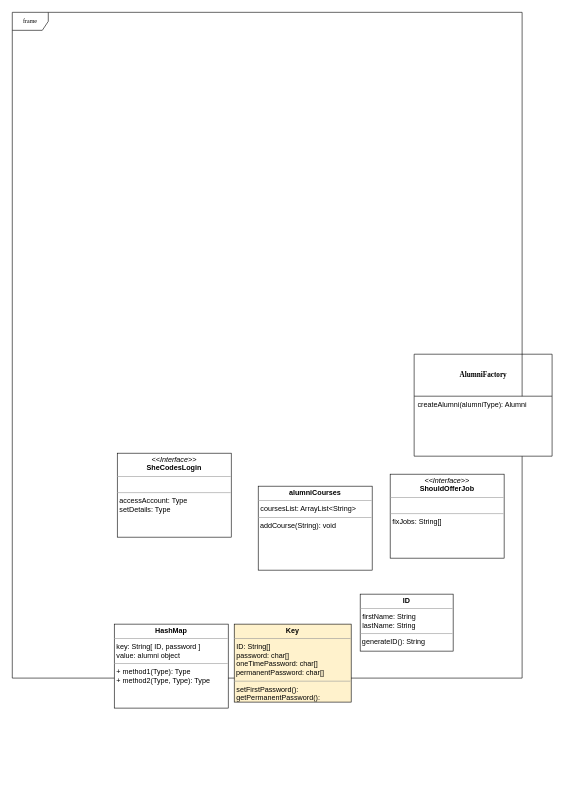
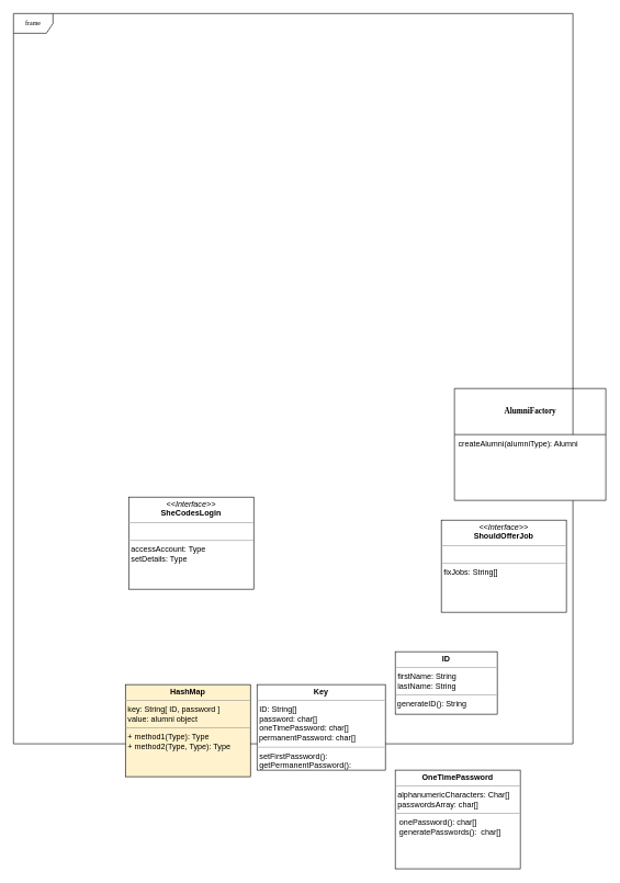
- <mxCell id="11" value="&lt;p style=&quot;margin: 0px ; margin-top: 4px ; text-align: center&quot;&gt;&lt;i&gt;&amp;lt;&amp;lt;Interface&amp;gt;&amp;gt;&lt;/i&gt;&lt;br&gt;&lt;b&gt;ShouldOfferJob&lt;/b&gt;&lt;/p&gt;&lt;hr size=&quot;1&quot;&gt;&lt;p style=&quot;margin: 0px ; margin-left: 4px&quot;&gt;&lt;br&gt;&lt;/p&gt;&lt;hr size=&quot;1&quot;&gt;&lt;p style=&quot;margin: 0px 0px 0px 4px&quot;&gt;fixJobs: String[]&lt;br&gt;&lt;br&gt;&lt;/p&gt;&lt;p style=&quot;margin: 0px 0px 0px 4px&quot;&gt;&lt;br&gt;&lt;/p&gt;" style="verticalAlign=top;align=left;overflow=fill;fontSize=12;fontFamily=Helvetica;html=1;rounded=0;shadow=0;comic=0;labelBackgroundColor=none;strokeWidth=1" parent="1" vertex="1"><mxGeometry x="650" y="790" width="190" height="140" as="geometry" /></mxCell>
+ <mxCell id="11" value="&lt;p style=&quot;margin: 0px ; margin-top: 4px ; text-align: center&quot;&gt;&lt;i&gt;&amp;lt;&amp;lt;Interface&amp;gt;&amp;gt;&lt;/i&gt;&lt;br&gt;&lt;b&gt;ShouldOfferJob&lt;/b&gt;&lt;/p&gt;&lt;hr size=&quot;1&quot;&gt;&lt;p style=&quot;margin: 0px ; margin-left: 4px&quot;&gt;&lt;br&gt;&lt;/p&gt;&lt;hr size=&quot;1&quot;&gt;&lt;p style=&quot;margin: 0px 0px 0px 4px&quot;&gt;fixJobs: String[]&lt;br&gt;&lt;br&gt;&lt;/p&gt;&lt;p style=&quot;margin: 0px 0px 0px 4px&quot;&gt;&lt;br&gt;&lt;/p&gt;" style="verticalAlign=top;align=left;overflow=fill;fontSize=12;fontFamily=Helvetica;html=1;rounded=0;shadow=0;comic=0;labelBackgroundColor=none;strokeWidth=1" parent="1" vertex="1"><mxGeometry x="670" y="790" width="190" height="140" as="geometry" /></mxCell>
- <mxCell id="9" value="&lt;p style=&quot;margin: 0px ; margin-top: 4px ; text-align: center&quot;&gt;&lt;b&gt;alumniCourses&lt;/b&gt;&lt;/p&gt;&lt;hr size=&quot;1&quot;&gt;&lt;p style=&quot;margin: 0px ; margin-left: 4px&quot;&gt;coursesList: ArrayList&amp;lt;String&amp;gt;&lt;/p&gt;&lt;hr size=&quot;1&quot;&gt;&amp;nbsp;addCourse(String)&lt;span&gt;: void&lt;/span&gt;&lt;br&gt;&lt;p style=&quot;margin: 0px ; margin-left: 4px&quot;&gt;&lt;br&gt;&lt;/p&gt;" style="verticalAlign=top;align=left;overflow=fill;fontSize=12;fontFamily=Helvetica;html=1;rounded=0;shadow=0;comic=0;labelBackgroundColor=none;strokeWidth=1" parent="1" vertex="1"><mxGeometry x="430" y="810" width="190" height="140" as="geometry" /></mxCell>
- <mxCell id="8" value="&lt;p style=&quot;margin: 0px ; margin-top: 4px ; text-align: center&quot;&gt;&lt;b&gt;Key&lt;/b&gt;&lt;/p&gt;&lt;hr size=&quot;1&quot;&gt;&lt;p style=&quot;margin: 0px ; margin-left: 4px&quot;&gt;ID: String[]&lt;br&gt;password: char[]&lt;/p&gt;&lt;p style=&quot;margin: 0px ; margin-left: 4px&quot;&gt;oneTimePassword: char[]&amp;nbsp;&lt;/p&gt;&lt;span&gt;&amp;nbsp;permanentPassword: char[]&amp;nbsp;&lt;/span&gt;&lt;span style=&quot;text-align: center&quot;&gt;&lt;br&gt;&lt;/span&gt;&lt;hr size=&quot;1&quot;&gt;&lt;p style=&quot;margin: 0px ; margin-left: 4px&quot;&gt;setFirstPassword():&amp;nbsp;&lt;/p&gt;&lt;p style=&quot;margin: 0px ; margin-left: 4px&quot;&gt;getPermanentPassword():&amp;nbsp;&amp;nbsp;&lt;br&gt;&lt;br&gt;&lt;/p&gt;" style="verticalAlign=top;align=left;overflow=fill;fontSize=12;fontFamily=Helvetica;html=1;rounded=0;shadow=0;comic=0;labelBackgroundColor=none;strokeWidth=1;fillColor=#fff2cc;" parent="1" vertex="1"><mxGeometry x="390" y="1040" width="195" height="130" as="geometry" /></mxCell>
+ <mxCell id="8" value="&lt;p style=&quot;margin: 0px ; margin-top: 4px ; text-align: center&quot;&gt;&lt;b&gt;Key&lt;/b&gt;&lt;/p&gt;&lt;hr size=&quot;1&quot;&gt;&lt;p style=&quot;margin: 0px ; margin-left: 4px&quot;&gt;ID: String[]&lt;br&gt;password: char[]&lt;/p&gt;&lt;p style=&quot;margin: 0px ; margin-left: 4px&quot;&gt;oneTimePassword: char[]&amp;nbsp;&lt;/p&gt;&lt;span&gt;&amp;nbsp;permanentPassword: char[]&amp;nbsp;&lt;/span&gt;&lt;span style=&quot;text-align: center&quot;&gt;&lt;br&gt;&lt;/span&gt;&lt;hr size=&quot;1&quot;&gt;&lt;p style=&quot;margin: 0px ; margin-left: 4px&quot;&gt;setFirstPassword():&amp;nbsp;&lt;/p&gt;&lt;p style=&quot;margin: 0px ; margin-left: 4px&quot;&gt;getPermanentPassword():&amp;nbsp;&amp;nbsp;&lt;br&gt;&lt;br&gt;&lt;/p&gt;" style="verticalAlign=top;align=left;overflow=fill;fontSize=12;fontFamily=Helvetica;html=1;rounded=0;shadow=0;comic=0;labelBackgroundColor=none;strokeWidth=1" parent="1" vertex="1"><mxGeometry x="390" y="1040" width="195" height="130" as="geometry" /></mxCell>
- <mxCell id="7" value="&lt;p style=&quot;margin: 0px ; margin-top: 4px ; text-align: center&quot;&gt;&lt;b&gt;HashMap&lt;/b&gt;&lt;/p&gt;&lt;hr size=&quot;1&quot;&gt;&lt;p style=&quot;margin: 0px ; margin-left: 4px&quot;&gt;key: String[ ID, password ]&lt;br&gt;value: alumni object&lt;/p&gt;&lt;hr size=&quot;1&quot;&gt;&lt;p style=&quot;margin: 0px ; margin-left: 4px&quot;&gt;+ method1(Type): Type&lt;br&gt;+ method2(Type, Type): Type&lt;/p&gt;" style="verticalAlign=top;align=left;overflow=fill;fontSize=12;fontFamily=Helvetica;html=1;rounded=0;shadow=0;comic=0;labelBackgroundColor=none;strokeWidth=1" parent="1" vertex="1"><mxGeometry x="190" y="1040" width="190" height="140" as="geometry" /></mxCell>
+ <mxCell id="7" value="&lt;p style=&quot;margin: 0px ; margin-top: 4px ; text-align: center&quot;&gt;&lt;b&gt;HashMap&lt;/b&gt;&lt;/p&gt;&lt;hr size=&quot;1&quot;&gt;&lt;p style=&quot;margin: 0px ; margin-left: 4px&quot;&gt;key: String[ ID, password ]&lt;br&gt;value: alumni object&lt;/p&gt;&lt;hr size=&quot;1&quot;&gt;&lt;p style=&quot;margin: 0px ; margin-left: 4px&quot;&gt;+ method1(Type): Type&lt;br&gt;+ method2(Type, Type): Type&lt;/p&gt;" style="verticalAlign=top;align=left;overflow=fill;fontSize=12;fontFamily=Helvetica;html=1;rounded=0;shadow=0;comic=0;labelBackgroundColor=none;strokeWidth=1;fillColor=#fff2cc;" parent="1" vertex="1"><mxGeometry x="190" y="1040" width="190" height="140" as="geometry" /></mxCell>
+ <mxCell id="5" value="&lt;p style=&quot;margin: 0px ; margin-top: 4px ; text-align: center&quot;&gt;&lt;span&gt;&lt;b&gt;OneTimePassword&lt;/b&gt;&lt;/span&gt;&lt;/p&gt;&lt;hr size=&quot;1&quot;&gt;&lt;p style=&quot;margin: 0px ; margin-left: 4px&quot;&gt;alphanumericCharacters: Char[]&lt;/p&gt;&lt;p style=&quot;margin: 0px ; margin-left: 4px&quot;&gt;passwordsArray: char[]&lt;br&gt;&lt;/p&gt;&lt;hr size=&quot;1&quot;&gt;&lt;span&gt;&amp;nbsp; onePassword&lt;/span&gt;&lt;span&gt;(): char[]&lt;br&gt;&lt;/span&gt;&amp;nbsp; generatePasswords():&amp;nbsp; char[]" style="verticalAlign=top;align=left;overflow=fill;fontSize=12;fontFamily=Helvetica;html=1;rounded=0;shadow=0;comic=0;labelBackgroundColor=none;strokeWidth=1" parent="1" vertex="1"><mxGeometry x="600" y="1170" width="190" height="150" as="geometry" /></mxCell>
